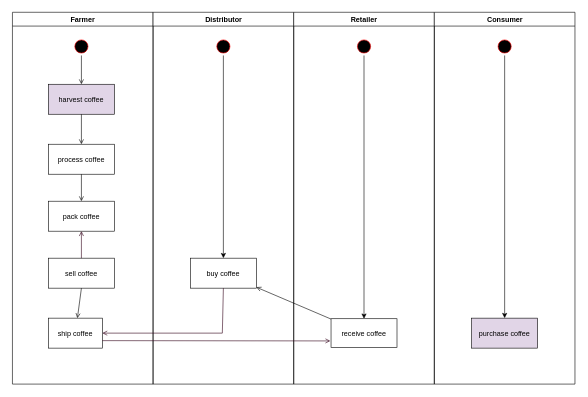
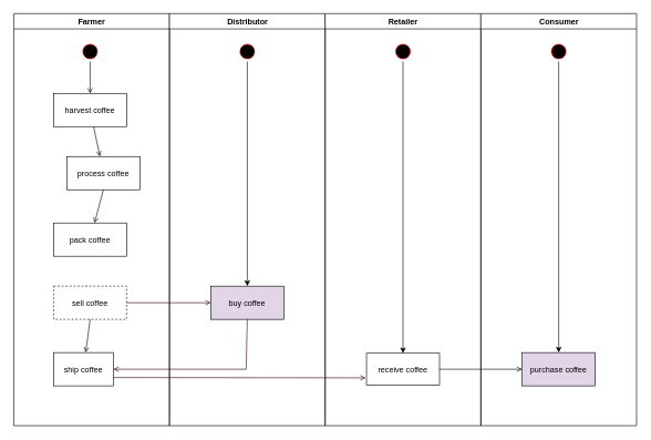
- <mxCell id="4" value="harvest coffee" style="fillColor=#e1d5e7;" parent="2" vertex="1"><mxGeometry x="60" y="120" width="110" height="50" as="geometry" /></mxCell>
+ <mxCell id="4" value="harvest coffee" style="" parent="2" vertex="1"><mxGeometry x="60" y="120" width="110" height="50" as="geometry" /></mxCell>
- <mxCell id="6" value="process coffee" style="" parent="2" vertex="1"><mxGeometry x="60" y="220" width="110" height="50" as="geometry" /></mxCell>
+ <mxCell id="6" value="process coffee" style="" parent="2" vertex="1"><mxGeometry x="80" y="215" width="110" height="50" as="geometry" /></mxCell>
- <mxCell id="27" value="" style="endArrow=open;strokeColor=#33001A;endFill=1;rounded=0;" parent="1" source="10" target="8" edge="1"><mxGeometry relative="1" as="geometry"><mxPoint x="190" y="488" as="sourcePoint" /><mxPoint x="190" y="543" as="targetPoint" /></mxGeometry></mxCell>
+ <mxCell id="27" value="" style="endArrow=open;strokeColor=#33001A;endFill=1;rounded=0;entryX=0;entryY=0.5;entryDx=0;entryDy=0;" parent="1" source="10" target="16" edge="1"><mxGeometry relative="1" as="geometry"><mxPoint x="190" y="488" as="sourcePoint" /><mxPoint x="190" y="543" as="targetPoint" /></mxGeometry></mxCell>
- <mxCell id="10" value="sell coffee" style="" parent="2" vertex="1"><mxGeometry x="60" y="410" width="110" height="50" as="geometry" /></mxCell>
+ <mxCell id="10" value="sell coffee" style="dashed=1;" parent="2" vertex="1"><mxGeometry x="60" y="410" width="110" height="50" as="geometry" /></mxCell>
- <mxCell id="16" value="buy coffee" style="" parent="13" vertex="1"><mxGeometry x="62.25" y="410" width="110" height="50" as="geometry" /></mxCell>
+ <mxCell id="16" value="buy coffee" style="fillColor=#e1d5e7;" parent="13" vertex="1"><mxGeometry x="62.25" y="410" width="110" height="50" as="geometry" /></mxCell>
- <mxCell id="28" value="" style="endArrow=open;strokeColor=#000000;endFill=1;rounded=0;" parent="1" source="20" target="16" edge="1"><mxGeometry relative="1" as="geometry"><mxPoint x="659" y="607.697" as="sourcePoint" /><mxPoint x="783.5" y="606.31" as="targetPoint" /></mxGeometry></mxCell>
+ <mxCell id="28" value="" style="endArrow=open;strokeColor=#000000;endFill=1;rounded=0;" parent="1" source="20" target="24" edge="1"><mxGeometry relative="1" as="geometry"><mxPoint x="659" y="607.697" as="sourcePoint" /><mxPoint x="783.5" y="606.31" as="targetPoint" /></mxGeometry></mxCell>
